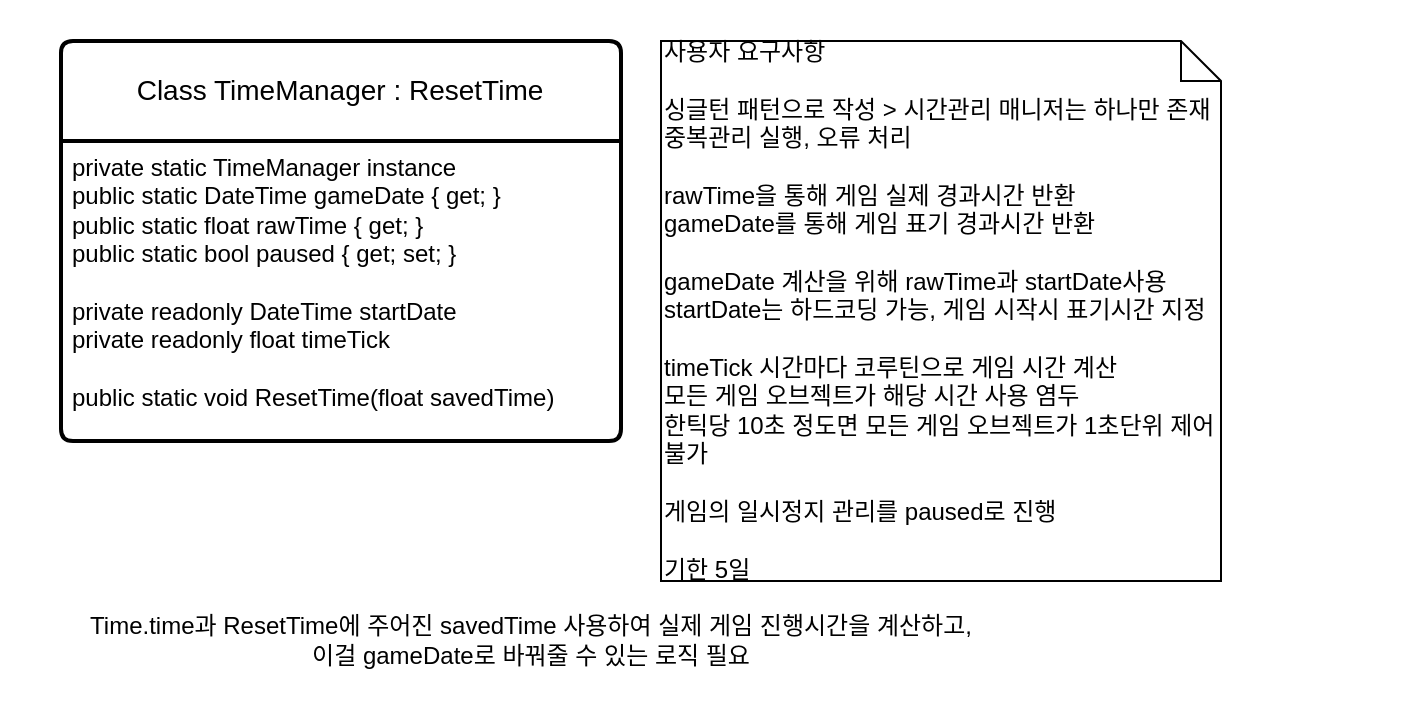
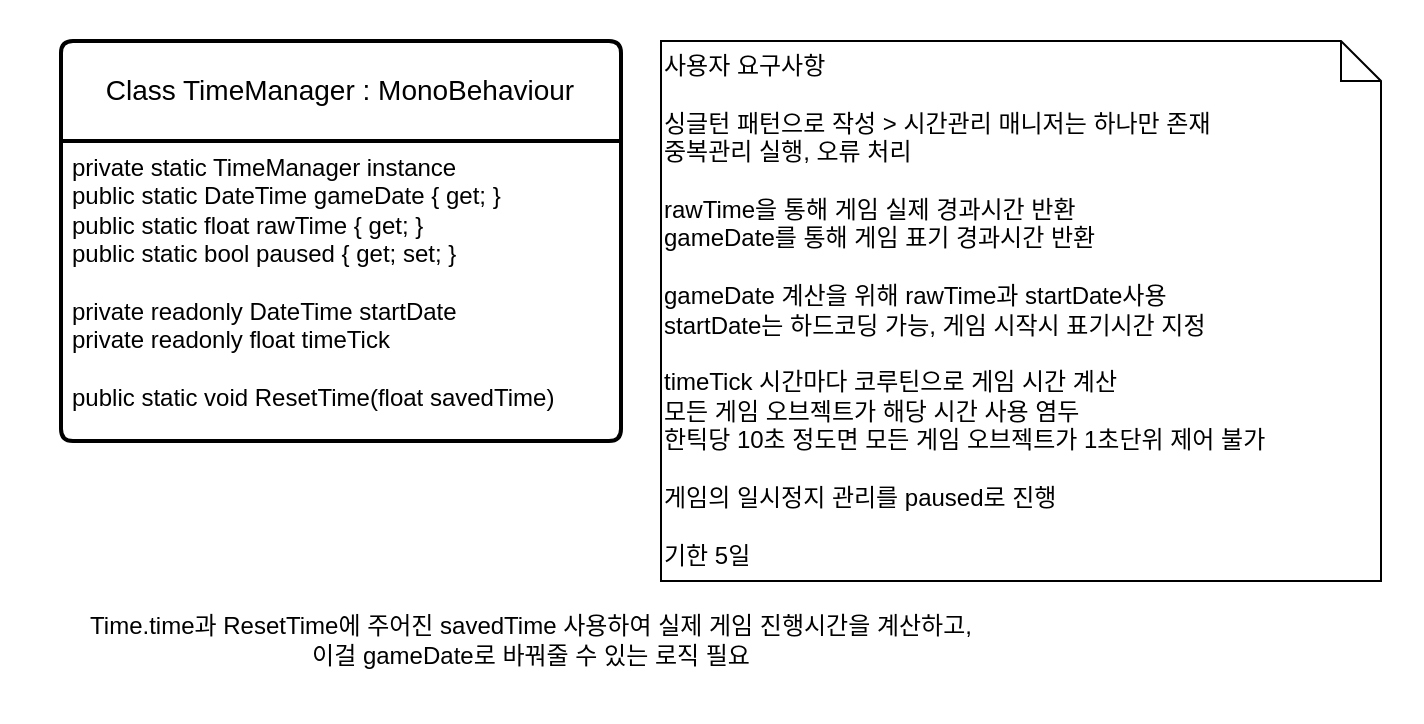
- <mxCell id="2" value="Class TimeManager : ResetTime" style="swimlane;childLayout=stackLayout;horizontal=1;startSize=50;horizontalStack=0;rounded=1;fontSize=14;fontStyle=0;strokeWidth=2;resizeParent=0;resizeLast=1;shadow=0;dashed=0;align=center;arcSize=4;whiteSpace=wrap;html=1;" parent="1" vertex="1"><mxGeometry x="30" y="20" width="280" height="200" as="geometry" /></mxCell>
+ <mxCell id="2" value="Class TimeManager : MonoBehaviour" style="swimlane;childLayout=stackLayout;horizontal=1;startSize=50;horizontalStack=0;rounded=1;fontSize=14;fontStyle=0;strokeWidth=2;resizeParent=0;resizeLast=1;shadow=0;dashed=0;align=center;arcSize=4;whiteSpace=wrap;html=1;" parent="1" vertex="1"><mxGeometry x="30" y="20" width="280" height="200" as="geometry" /></mxCell>
- <mxCell id="4" value="사용자 요구사항&lt;br&gt;&lt;br&gt;싱글턴 패턴으로 작성 &amp;gt; 시간관리 매니저는 하나만 존재&lt;br&gt;중복관리 실행, 오류 처리&lt;br&gt;&lt;br&gt;rawTime을 통해 게임 실제 경과시간 반환&lt;br&gt;gameDate를 통해 게임 표기 경과시간 반환&lt;br&gt;&lt;br&gt;gameDate 계산을 위해 rawTime과&amp;nbsp;startDate사용&lt;br&gt;startDate는 하드코딩 가능, 게임 시작시 표기시간 지정&lt;br&gt;&lt;br&gt;timeTick 시간마다 코루틴으로 게임 시간 계산&lt;br&gt;모든 게임 오브젝트가 해당 시간 사용 염두&lt;br&gt;한틱당 10초 정도면 모든 게임 오브젝트가 1초단위 제어 불가&lt;br&gt;&lt;br&gt;게임의 일시정지 관리를&amp;nbsp;paused로&amp;nbsp;진행&lt;br&gt;&lt;br&gt;기한 5일" style="shape=note;size=20;whiteSpace=wrap;html=1;align=left;" parent="1" vertex="1"><mxGeometry x="330" y="20" width="280" height="270" as="geometry" /></mxCell>
+ <mxCell id="4" value="사용자 요구사항&lt;br&gt;&lt;br&gt;싱글턴 패턴으로 작성 &amp;gt; 시간관리 매니저는 하나만 존재&lt;br&gt;중복관리 실행, 오류 처리&lt;br&gt;&lt;br&gt;rawTime을 통해 게임 실제 경과시간 반환&lt;br&gt;gameDate를 통해 게임 표기 경과시간 반환&lt;br&gt;&lt;br&gt;gameDate 계산을 위해 rawTime과&amp;nbsp;startDate사용&lt;br&gt;startDate는 하드코딩 가능, 게임 시작시 표기시간 지정&lt;br&gt;&lt;br&gt;timeTick 시간마다 코루틴으로 게임 시간 계산&lt;br&gt;모든 게임 오브젝트가 해당 시간 사용 염두&lt;br&gt;한틱당 10초 정도면 모든 게임 오브젝트가 1초단위 제어 불가&lt;br&gt;&lt;br&gt;게임의 일시정지 관리를&amp;nbsp;paused로&amp;nbsp;진행&lt;br&gt;&lt;br&gt;기한 5일" style="shape=note;size=20;whiteSpace=wrap;html=1;align=left;" parent="1" vertex="1"><mxGeometry x="330" y="20" width="360" height="270" as="geometry" /></mxCell>
